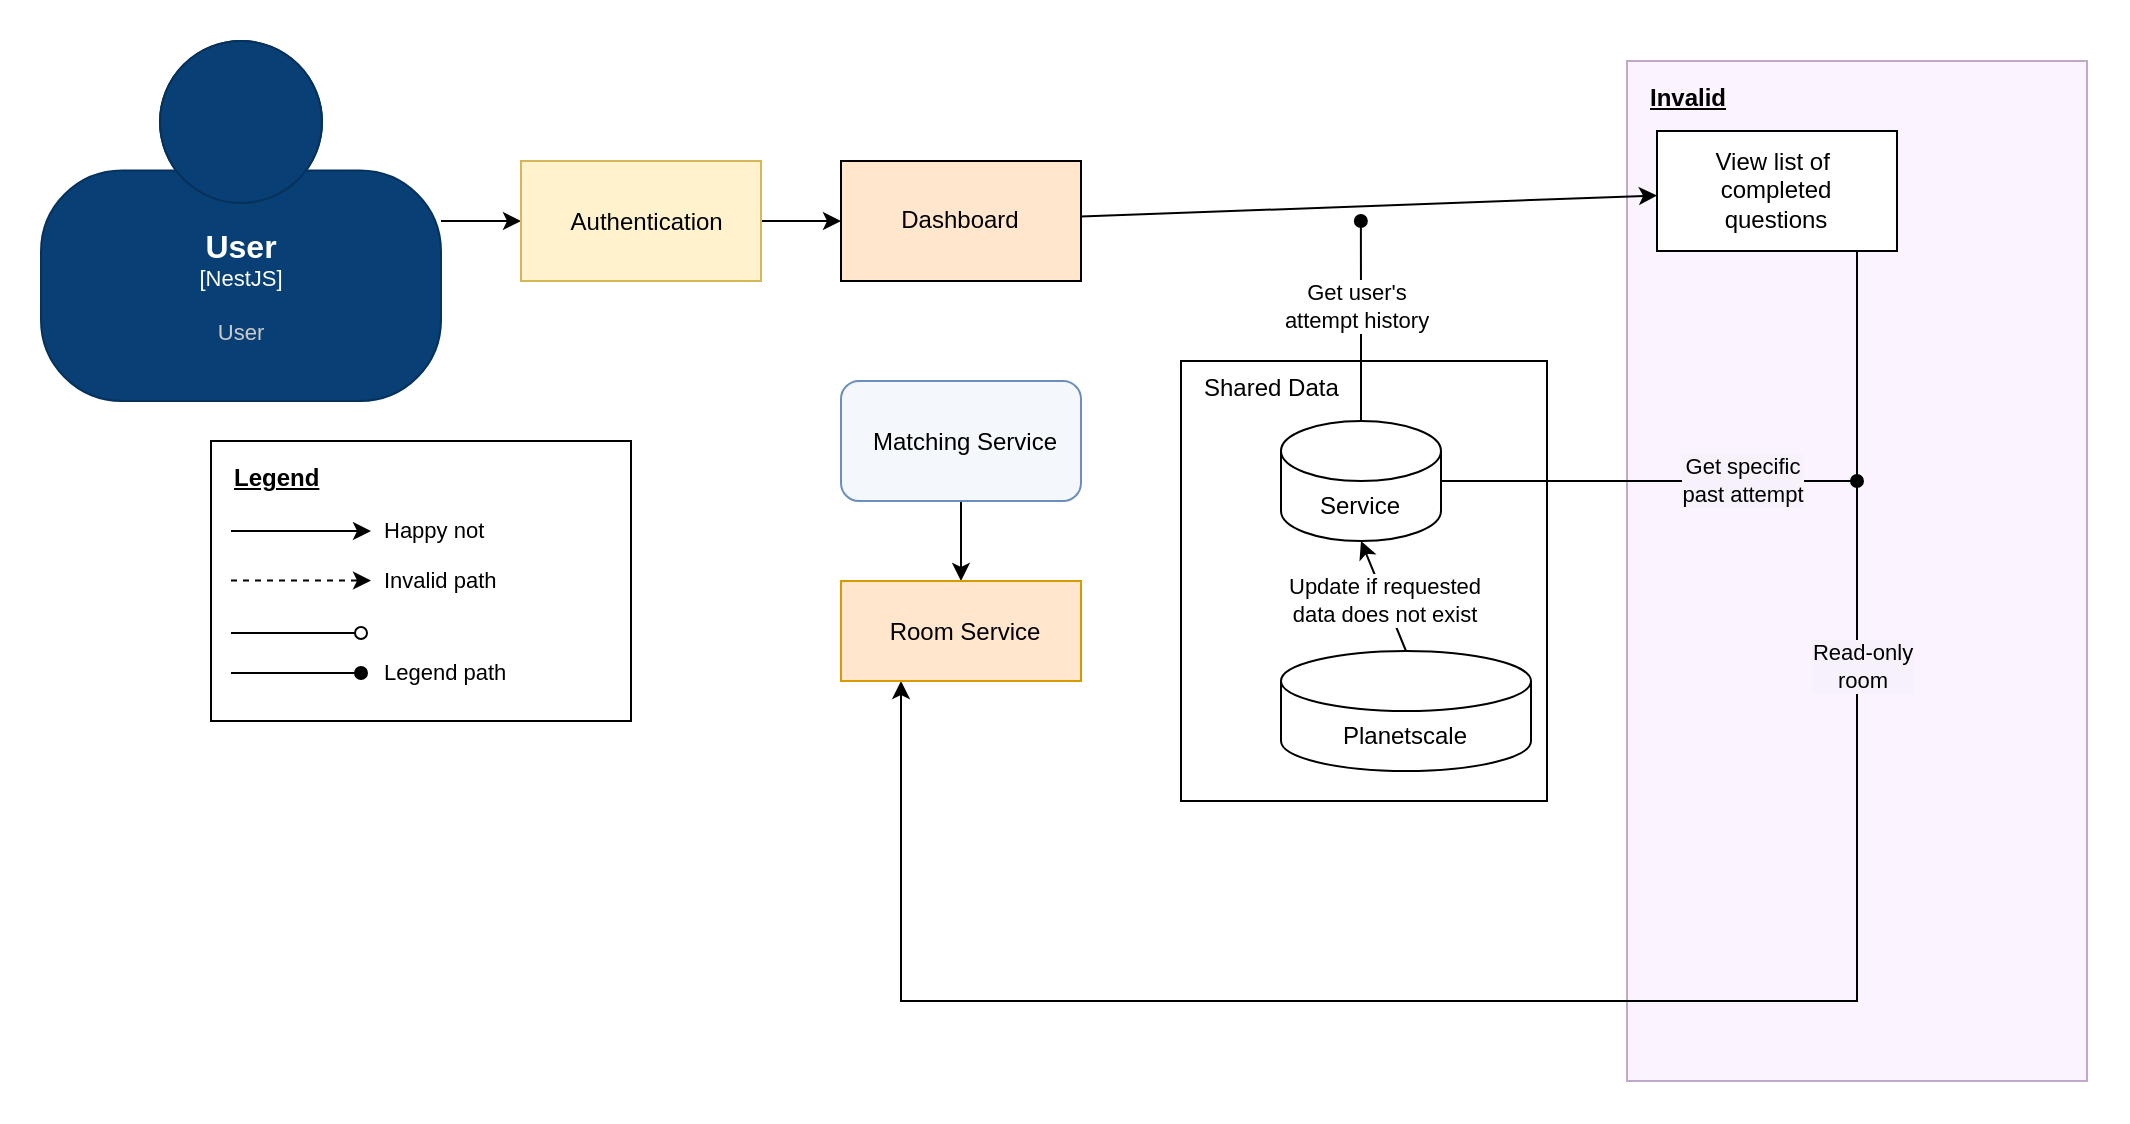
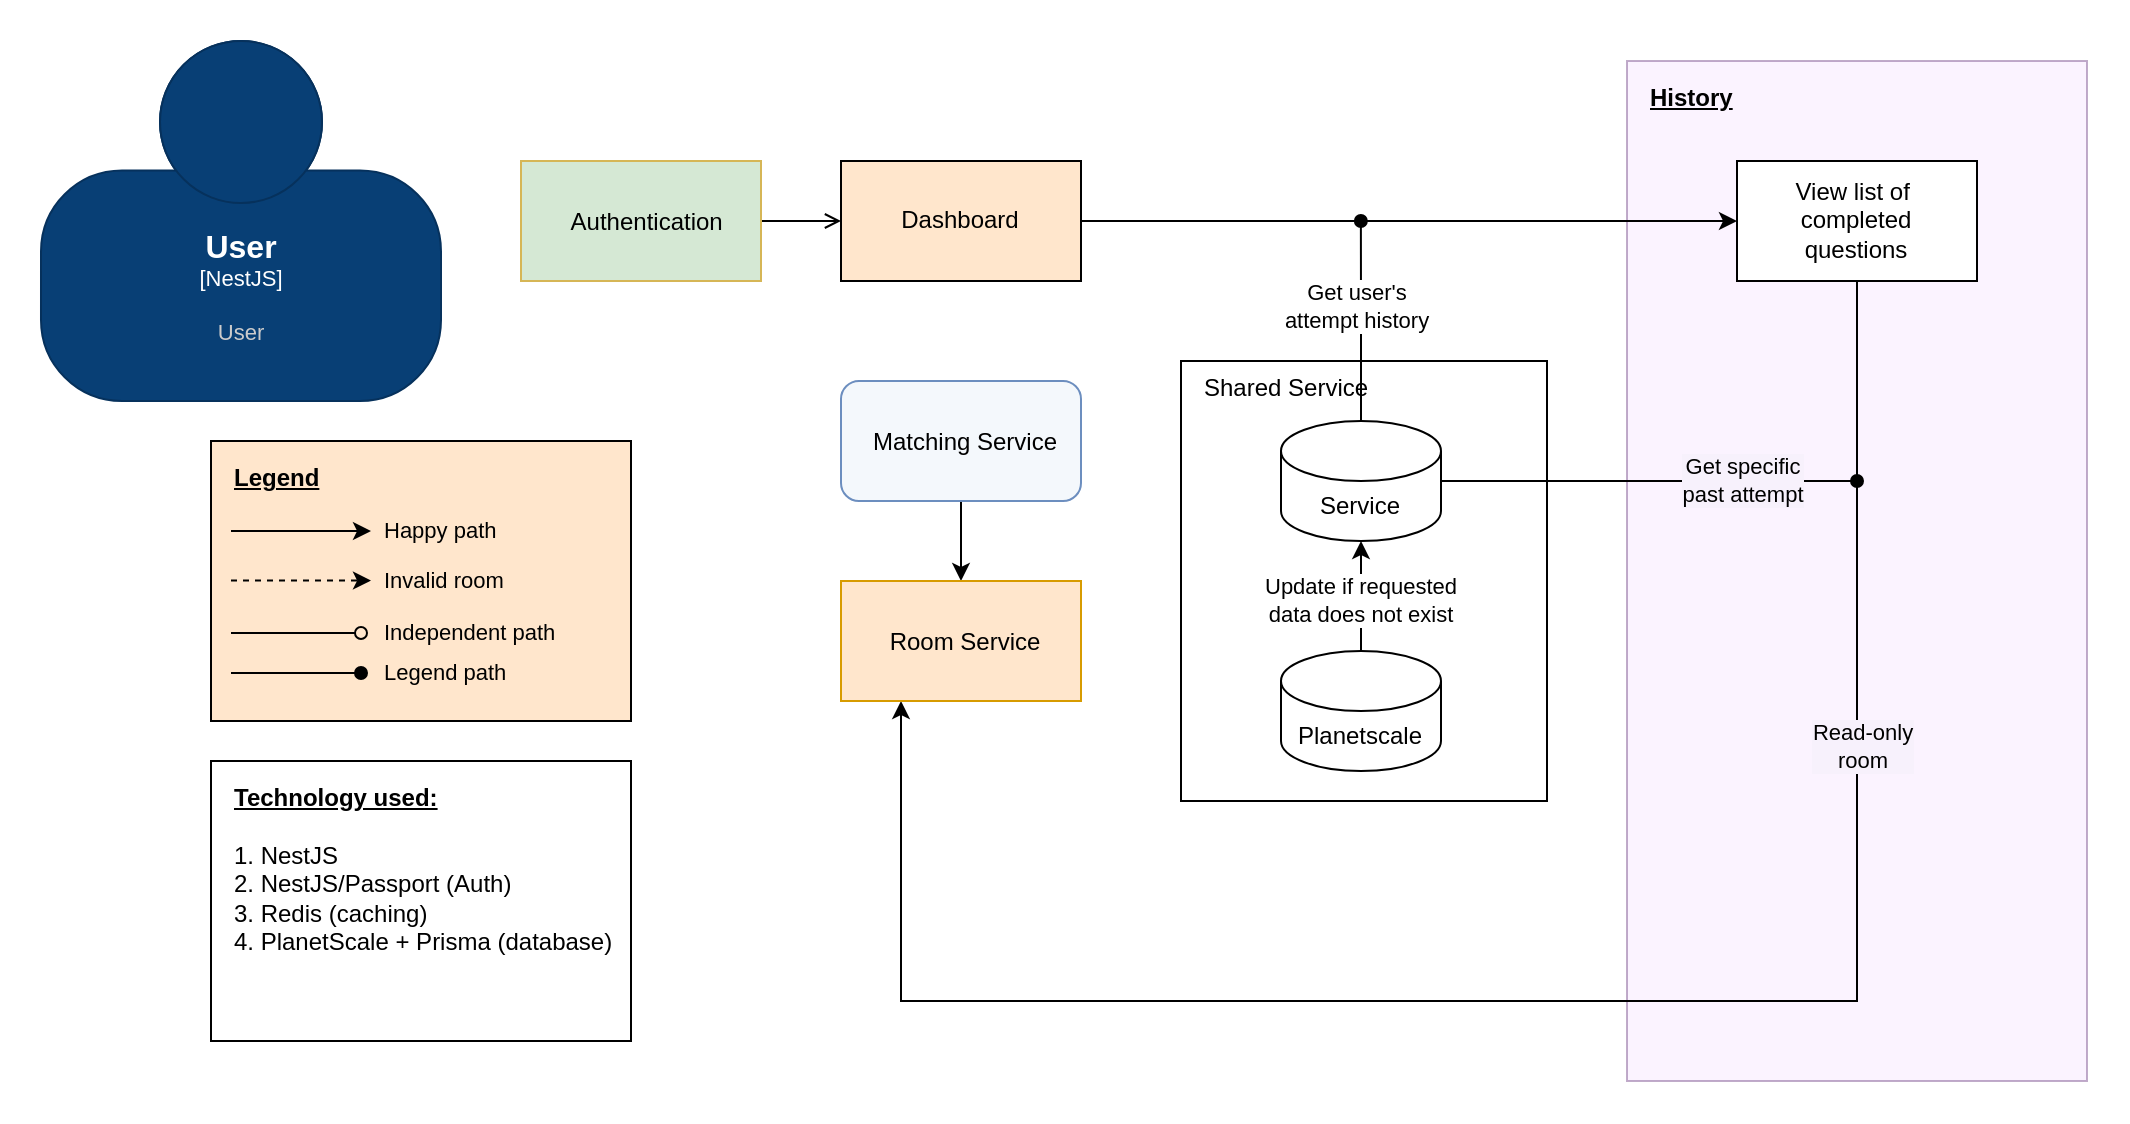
- <mxCell id="4" value="&lt;span style=&quot;&quot;&gt;Invalid&lt;/span&gt;" style="whiteSpace=wrap;html=1;align=left;verticalAlign=top;horizontal=1;spacingLeft=10;spacingTop=5;fontStyle=5;fillColor=#F8EBFF;strokeColor=#9673a6;opacity=60;" parent="1" vertex="1"><mxGeometry x="813" y="30" width="230" height="510" as="geometry" /></mxCell>
+ <mxCell id="4" value="&lt;span style=&quot;&quot;&gt;History&lt;/span&gt;" style="whiteSpace=wrap;html=1;align=left;verticalAlign=top;horizontal=1;spacingLeft=10;spacingTop=5;fontStyle=5;fillColor=#F8EBFF;strokeColor=#9673a6;opacity=60;" parent="1" vertex="1"><mxGeometry x="813" y="30" width="230" height="510" as="geometry" /></mxCell>
- <mxCell id="12" value="View list of&amp;nbsp;&lt;br&gt;completed &lt;br&gt;questions" style="whiteSpace=wrap;html=1;rounded=0;" parent="1" vertex="1"><mxGeometry x="828" y="65" width="120" height="60" as="geometry" /></mxCell>
+ <mxCell id="12" value="View list of&amp;nbsp;&lt;br&gt;completed &lt;br&gt;questions" style="whiteSpace=wrap;html=1;rounded=0;" parent="1" vertex="1"><mxGeometry x="868" y="80" width="120" height="60" as="geometry" /></mxCell>
- <mxCell id="2" value="" style="edgeStyle=none;html=1;" parent="1" source="3" target="6" edge="1"><mxGeometry relative="1" as="geometry" /></mxCell>
- <mxCell id="6" value="&lt;span&gt;&lt;span&gt;Authentication&amp;nbsp;&lt;/span&gt;&lt;/span&gt;" style="whiteSpace=wrap;html=1;align=center;verticalAlign=middle;horizontal=1;spacingLeft=10;spacingTop=2;fontStyle=0;fillColor=#fff2cc;strokeColor=#d6b656;" parent="1" vertex="1"><mxGeometry x="260" y="80" width="120" height="60" as="geometry" /></mxCell>
+ <mxCell id="6" value="&lt;span&gt;&lt;span&gt;Authentication&amp;nbsp;&lt;/span&gt;&lt;/span&gt;" style="whiteSpace=wrap;html=1;align=center;verticalAlign=middle;horizontal=1;spacingLeft=10;spacingTop=2;fontStyle=0;fillColor=#d5e8d4;strokeColor=#d6b656;" parent="1" vertex="1"><mxGeometry x="260" y="80" width="120" height="60" as="geometry" /></mxCell>
- <mxCell id="5" value="" style="edgeStyle=none;html=1;" parent="1" source="6" target="8" edge="1"><mxGeometry relative="1" as="geometry" /></mxCell>
+ <mxCell id="5" value="" style="edgeStyle=none;html=1;endArrow=open;" parent="1" source="6" target="8" edge="1"><mxGeometry relative="1" as="geometry" /></mxCell>
- <mxCell id="11" value="Shared Data" style="rounded=0;whiteSpace=wrap;html=1;verticalAlign=top;align=left;spacingLeft=10;spacingBottom=5;" parent="1" vertex="1"><mxGeometry x="590" y="180" width="183" height="220" as="geometry" /></mxCell>
+ <mxCell id="11" value="Shared Service" style="rounded=0;whiteSpace=wrap;html=1;verticalAlign=top;align=left;spacingLeft=10;spacingBottom=5;" parent="1" vertex="1"><mxGeometry x="590" y="180" width="183" height="220" as="geometry" /></mxCell>
- <mxCell id="27" value="Happy not" style="text;html=1;align=left;verticalAlign=middle;resizable=0;points=[];autosize=1;strokeColor=none;fillColor=none;fontSize=11;fontFamily=Helvetica;fontColor=default;" parent="24" vertex="1"><mxGeometry x="85" y="30" width="80" height="30" as="geometry" /></mxCell>
+ <mxCell id="27" value="Happy path" style="text;html=1;align=left;verticalAlign=middle;resizable=0;points=[];autosize=1;strokeColor=none;fillColor=none;fontSize=11;fontFamily=Helvetica;fontColor=default;" parent="24" vertex="1"><mxGeometry x="85" y="30" width="80" height="30" as="geometry" /></mxCell>
- <mxCell id="25" value="&lt;b&gt;&lt;u&gt;Legend&lt;/u&gt;&lt;/b&gt;" style="rounded=0;whiteSpace=wrap;html=1;labelBackgroundColor=none;comic=0;align=left;labelPadding=0;metaEdit=0;horizontal=1;labelPosition=center;verticalLabelPosition=middle;verticalAlign=top;spacingRight=0;spacingLeft=10;labelBorderColor=none;fontColor=default;spacingTop=5;container=0;" parent="24" vertex="1"><mxGeometry width="210" height="140" as="geometry" /></mxCell>
+ <mxCell id="25" value="&lt;b&gt;&lt;u&gt;Legend&lt;/u&gt;&lt;/b&gt;" style="rounded=0;whiteSpace=wrap;html=1;labelBackgroundColor=none;comic=0;align=left;labelPadding=0;metaEdit=0;horizontal=1;labelPosition=center;verticalLabelPosition=middle;verticalAlign=top;spacingRight=0;spacingLeft=10;labelBorderColor=none;fontColor=default;spacingTop=5;container=0;fillColor=#ffe6cc;" parent="24" vertex="1"><mxGeometry width="210" height="140" as="geometry" /></mxCell>
- <mxCell id="29" value="Invalid path" style="text;html=1;align=left;verticalAlign=middle;resizable=0;points=[];autosize=1;strokeColor=none;fillColor=none;fontSize=11;fontFamily=Helvetica;fontColor=default;" parent="24" vertex="1"><mxGeometry x="85" y="55" width="80" height="30" as="geometry" /></mxCell>
+ <mxCell id="29" value="Invalid room" style="text;html=1;align=left;verticalAlign=middle;resizable=0;points=[];autosize=1;strokeColor=none;fillColor=none;fontSize=11;fontFamily=Helvetica;fontColor=default;" parent="24" vertex="1"><mxGeometry x="85" y="55" width="80" height="30" as="geometry" /></mxCell>
- <mxCell id="15" value="&lt;span&gt;Room Service&lt;/span&gt;&lt;span style=&quot;&quot;&gt;&lt;br&gt;&lt;/span&gt;" style="whiteSpace=wrap;html=1;align=center;verticalAlign=middle;horizontal=1;spacingLeft=5;spacingTop=2;fontStyle=0;fillColor=#FFE6CC;strokeColor=#d79b00;" parent="1" vertex="1"><mxGeometry x="420" y="290" width="120" height="50" as="geometry" /></mxCell>
+ <mxCell id="15" value="&lt;span&gt;Room Service&lt;/span&gt;&lt;span style=&quot;&quot;&gt;&lt;br&gt;&lt;/span&gt;" style="whiteSpace=wrap;html=1;align=center;verticalAlign=middle;horizontal=1;spacingLeft=5;spacingTop=2;fontStyle=0;fillColor=#FFE6CC;strokeColor=#d79b00;" parent="1" vertex="1"><mxGeometry x="420" y="290" width="120" height="60" as="geometry" /></mxCell>
+ <mxCell id="30" value="Independent path" style="text;html=1;align=left;verticalAlign=middle;resizable=0;points=[];autosize=1;strokeColor=none;fillColor=none;fontSize=11;fontFamily=Helvetica;fontColor=default;" parent="24" vertex="1"><mxGeometry x="85" y="86" width="100" height="20" as="geometry" /></mxCell>
- <mxCell id="17" value="Planetscale" style="shape=cylinder3;whiteSpace=wrap;html=1;boundedLbl=1;backgroundOutline=1;size=15;" parent="1" vertex="1"><mxGeometry x="640" y="325" width="125" height="60" as="geometry" /></mxCell>
+ <mxCell id="17" value="Planetscale" style="shape=cylinder3;whiteSpace=wrap;html=1;boundedLbl=1;backgroundOutline=1;size=15;" parent="1" vertex="1"><mxGeometry x="640" y="325" width="80" height="60" as="geometry" /></mxCell>
+ <mxCell id="23" value="&lt;u style=&quot;font-weight: bold&quot;&gt;Technology used:&lt;br&gt;&lt;/u&gt;&lt;br&gt;1. NestJS&lt;br&gt;2. NestJS/Passport (Auth)&lt;br&gt;3. Redis (caching)&lt;br&gt;4. PlanetScale + Prisma (database)" style="rounded=0;whiteSpace=wrap;html=1;labelBackgroundColor=none;comic=0;align=left;labelPadding=0;metaEdit=0;horizontal=1;labelPosition=center;verticalLabelPosition=middle;verticalAlign=top;spacingRight=0;spacingLeft=10;labelBorderColor=none;fontColor=default;container=0;spacing=2;spacingTop=5;" parent="1" vertex="1"><mxGeometry x="105" y="380" width="210" height="140" as="geometry" /></mxCell>
